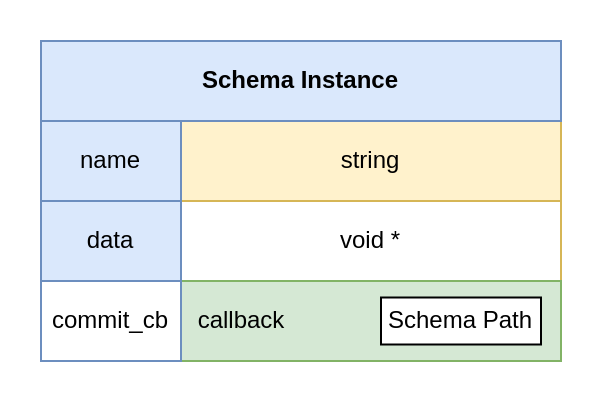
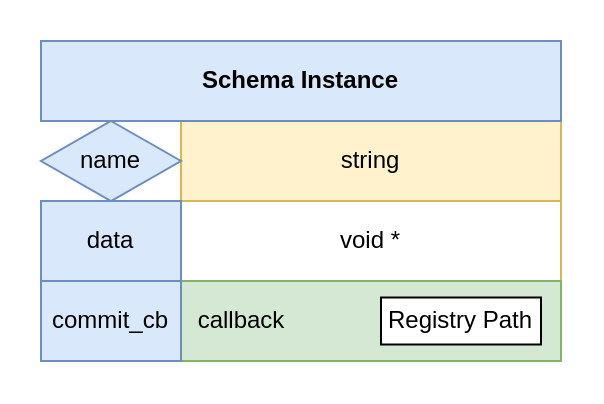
- <mxCell id="5" value="name" style="rounded=0;whiteSpace=wrap;html=1;align=center;fillColor=#dae8fc;strokeColor=#6c8ebf;" parent="1" vertex="1"><mxGeometry x="20" y="60" width="70" height="40" as="geometry" /></mxCell>
+ <mxCell id="5" value="name" style="rhombus;whiteSpace=wrap;html=1;align=center;fillColor=#dae8fc;strokeColor=#6c8ebf;" parent="1" vertex="1"><mxGeometry x="20" y="60" width="70" height="40" as="geometry" /></mxCell>
- <mxCell id="10" value="commit_cb" style="rounded=0;whiteSpace=wrap;html=1;fillColor=#ffffff;strokeColor=#6c8ebf;" parent="1" vertex="1"><mxGeometry x="20" y="140" width="70" height="40" as="geometry" /></mxCell>
+ <mxCell id="10" value="commit_cb" style="rounded=0;whiteSpace=wrap;html=1;fillColor=#dae8fc;strokeColor=#6c8ebf;" parent="1" vertex="1"><mxGeometry x="20" y="140" width="70" height="40" as="geometry" /></mxCell>
- <mxCell id="9" value="Schema Path" style="rounded=0;whiteSpace=wrap;html=1;" parent="1" vertex="1"><mxGeometry x="190" y="148.25" width="80" height="23.5" as="geometry" /></mxCell>
+ <mxCell id="9" value="Registry Path" style="rounded=0;whiteSpace=wrap;html=1;" parent="1" vertex="1"><mxGeometry x="190" y="148.25" width="80" height="23.5" as="geometry" /></mxCell>
